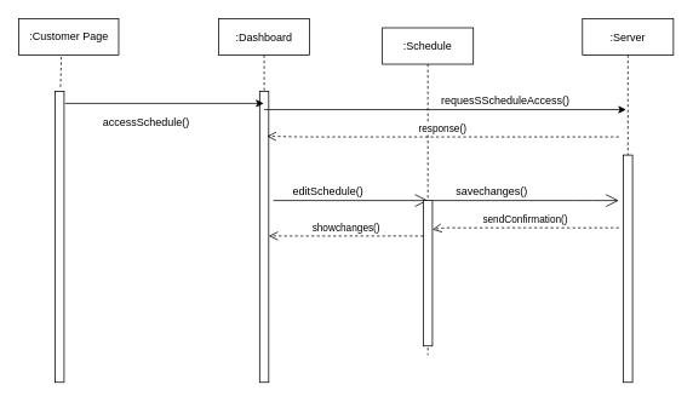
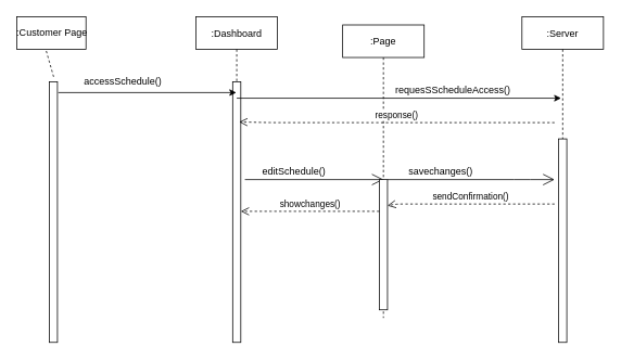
- <mxCell id="7" value=":Customer Page" style="html=1;" vertex="1" parent="1"><mxGeometry x="20" y="20" width="110" height="40" as="geometry" /></mxCell>
+ <mxCell id="7" value=":Customer Page" style="html=1;" vertex="1" parent="1"><mxGeometry x="20" y="20" width="85" height="40" as="geometry" /></mxCell>
- <mxCell id="9" value=":Schedule" style="shape=umlLifeline;perimeter=lifelinePerimeter;container=1;collapsible=0;recursiveResize=0;rounded=0;shadow=0;strokeWidth=1;" vertex="1" parent="1"><mxGeometry x="420" y="30" width="100" height="360" as="geometry" /></mxCell>
+ <mxCell id="9" value=":Page" style="shape=umlLifeline;perimeter=lifelinePerimeter;container=1;collapsible=0;recursiveResize=0;rounded=0;shadow=0;strokeWidth=1;" vertex="1" parent="1"><mxGeometry x="420" y="30" width="100" height="360" as="geometry" /></mxCell>
- <mxCell id="11" value="accessSchedule()" style="text;html=1;align=center;verticalAlign=middle;resizable=0;points=[];autosize=1;strokeColor=none;" vertex="1" parent="1"><mxGeometry x="105" y="125" width="110" height="20" as="geometry" /></mxCell>
+ <mxCell id="11" value="accessSchedule()" style="text;html=1;align=center;verticalAlign=middle;resizable=0;points=[];autosize=1;strokeColor=none;" vertex="1" parent="1"><mxGeometry x="95" y="90" width="110" height="20" as="geometry" /></mxCell>
